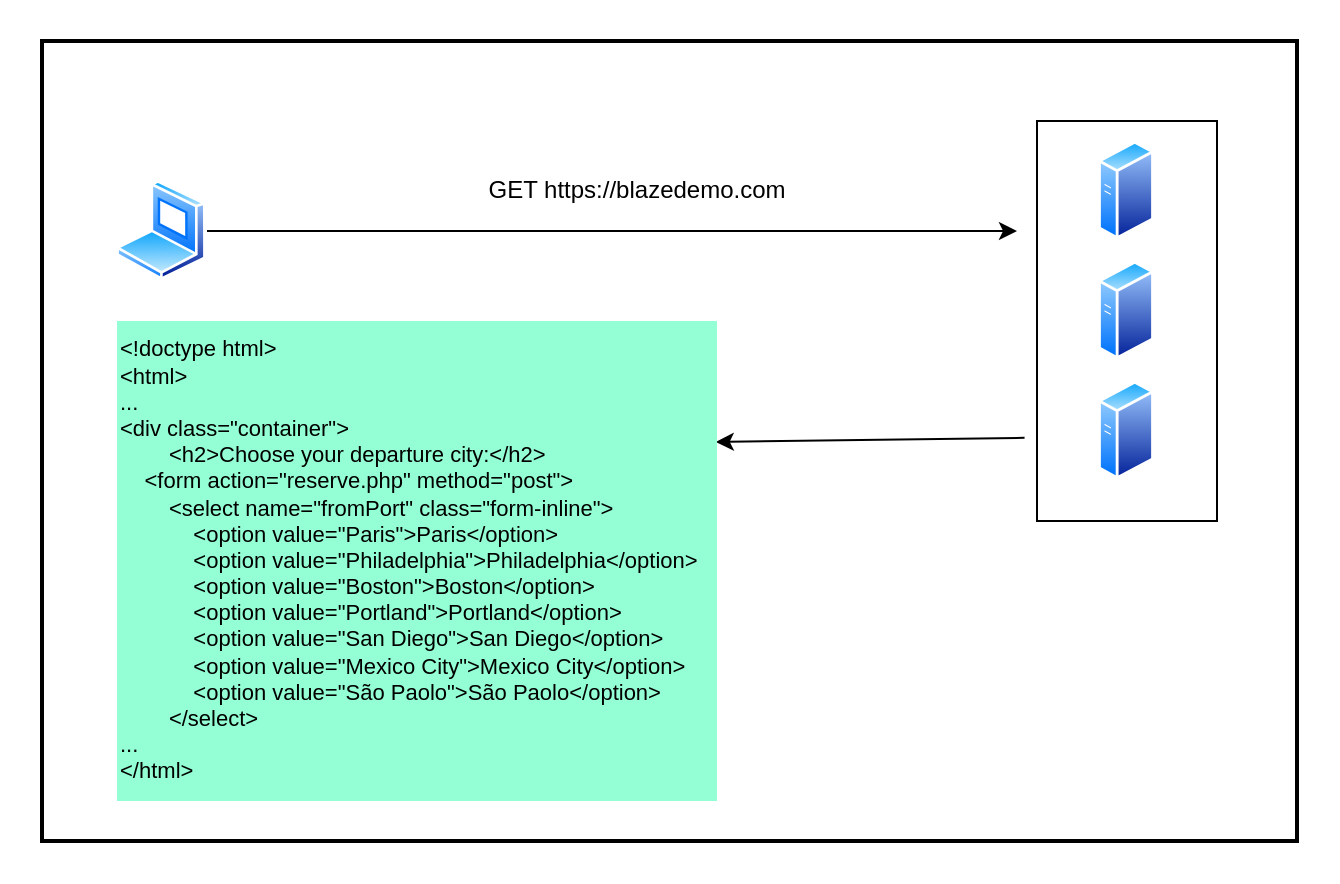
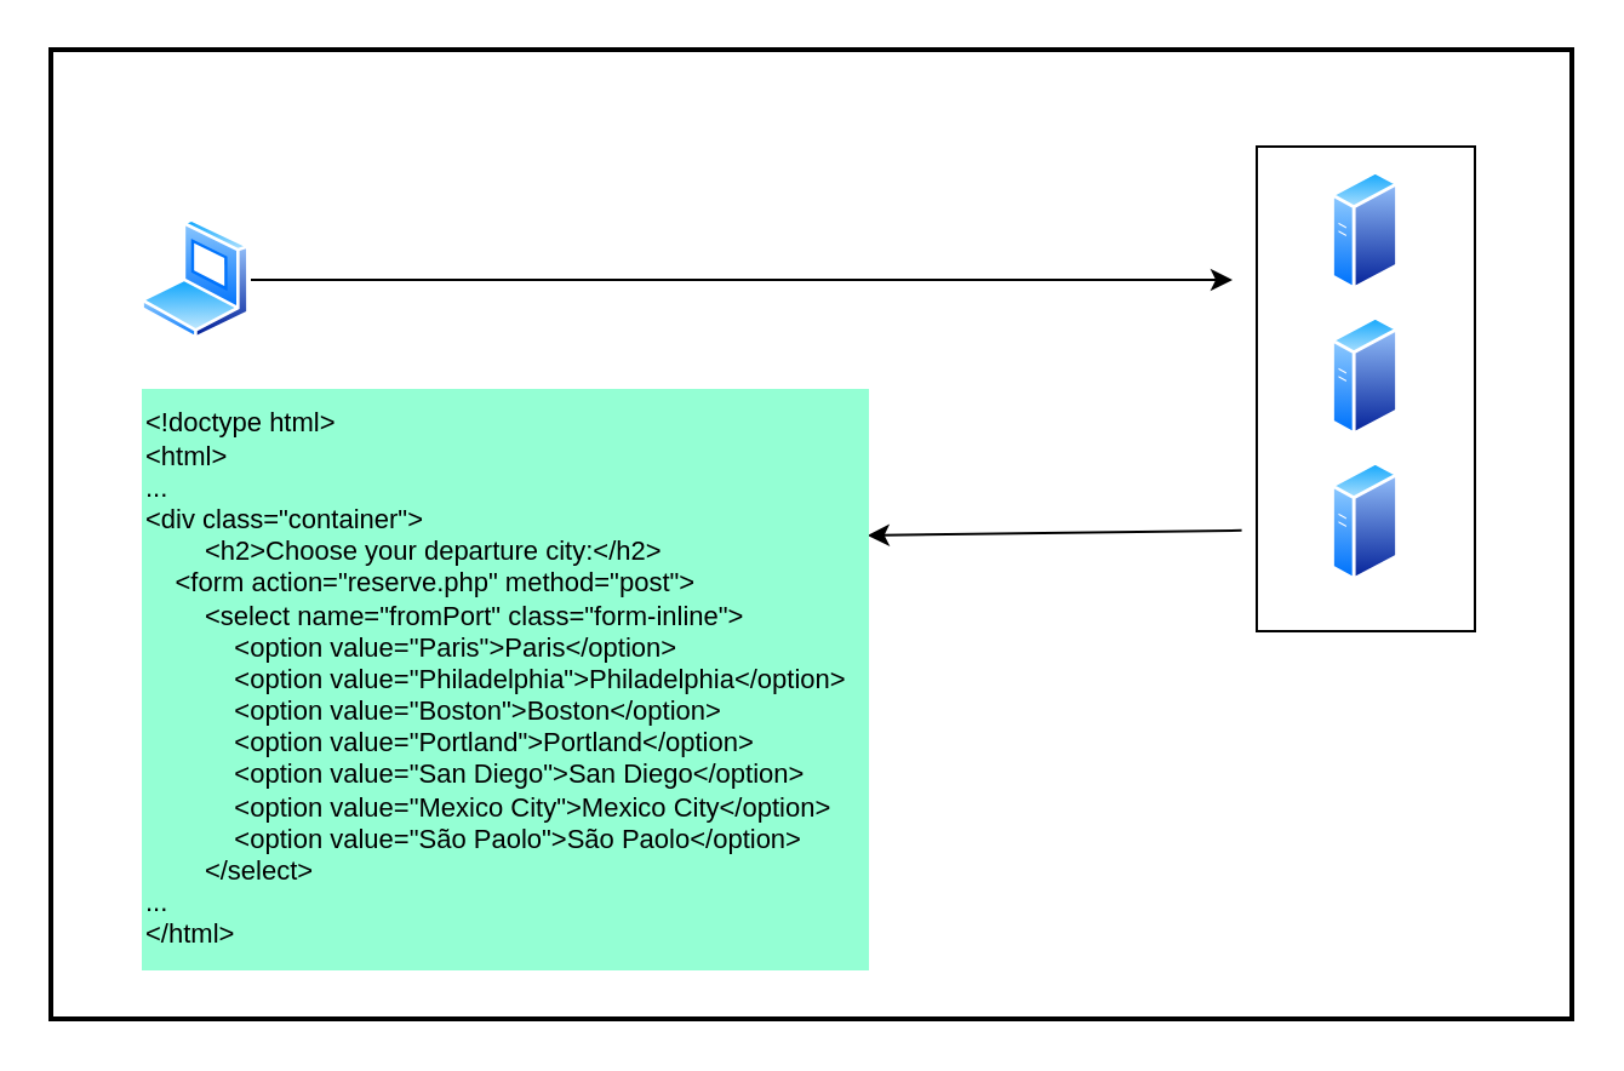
- <mxCell id="6" value="GET https://blazedemo.com" style="text;html=1;align=center;verticalAlign=middle;resizable=0;points=[];autosize=1;" vertex="1" parent="1"><mxGeometry x="238" y="85" width="160" height="20" as="geometry" /></mxCell>
